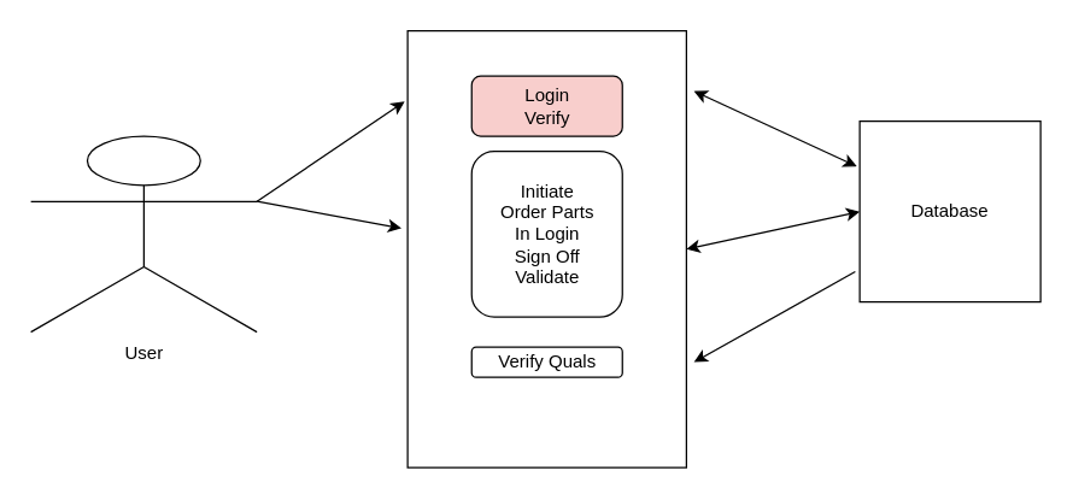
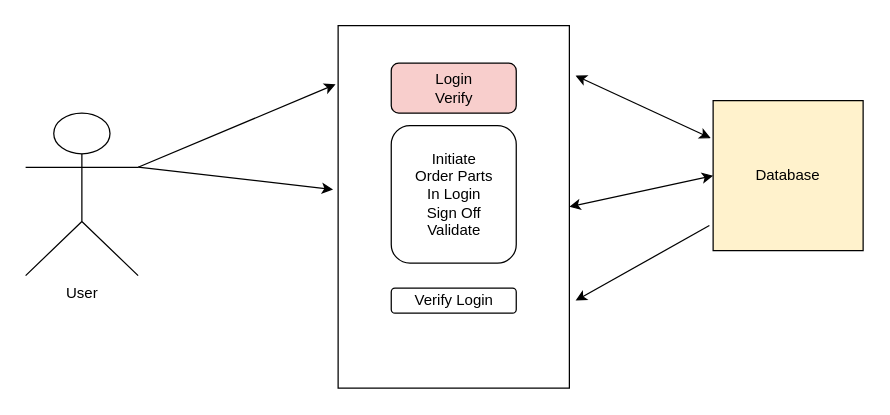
- <mxCell id="5" value="Database" style="whiteSpace=wrap;html=1;aspect=fixed;" vertex="1" parent="1"><mxGeometry x="570" y="80" width="120" height="120" as="geometry" /></mxCell>
+ <mxCell id="5" value="Database" style="whiteSpace=wrap;html=1;aspect=fixed;fillColor=#fff2cc;" vertex="1" parent="1"><mxGeometry x="570" y="80" width="120" height="120" as="geometry" /></mxCell>
- <mxCell id="2" value="User" style="shape=umlActor;verticalLabelPosition=bottom;labelBackgroundColor=#ffffff;verticalAlign=top;html=1;outlineConnect=0;" vertex="1" parent="1"><mxGeometry x="20" y="90" width="150" height="130" as="geometry" /></mxCell>
+ <mxCell id="2" value="User" style="shape=umlActor;verticalLabelPosition=bottom;labelBackgroundColor=#ffffff;verticalAlign=top;html=1;outlineConnect=0;" vertex="1" parent="1"><mxGeometry x="20" y="90" width="90" height="130" as="geometry" /></mxCell>
- <mxCell id="7" value="Verify Quals" style="rounded=1;whiteSpace=wrap;html=1;" vertex="1" parent="1"><mxGeometry x="312.5" y="230" width="100" height="20" as="geometry" /></mxCell>
+ <mxCell id="7" value="Verify Login" style="rounded=1;whiteSpace=wrap;html=1;" vertex="1" parent="1"><mxGeometry x="312.5" y="230" width="100" height="20" as="geometry" /></mxCell>
